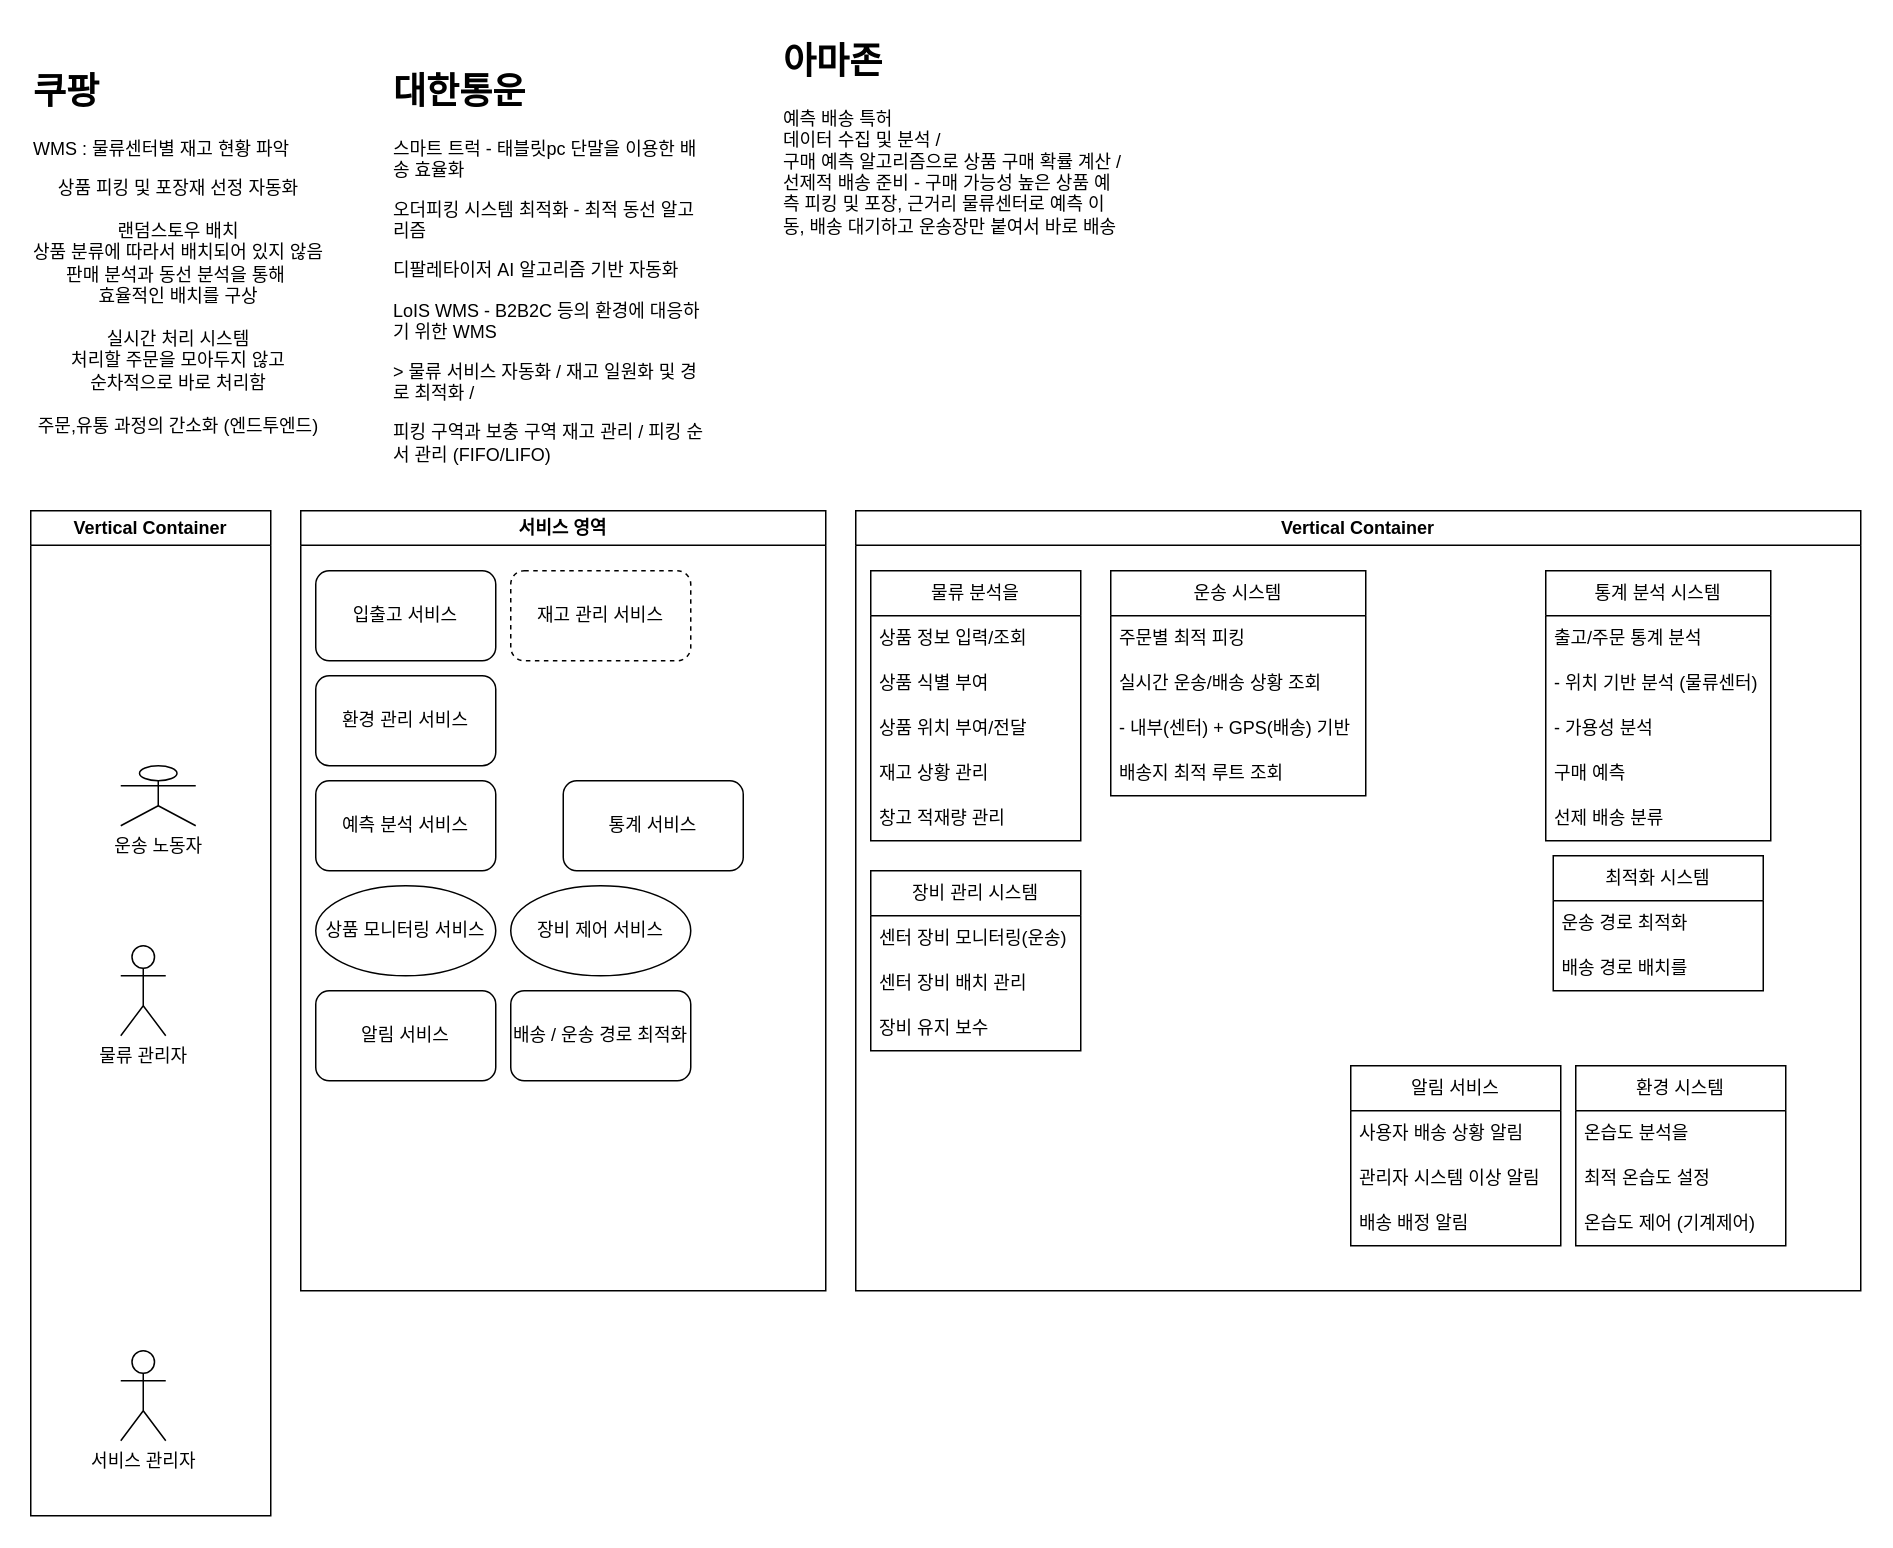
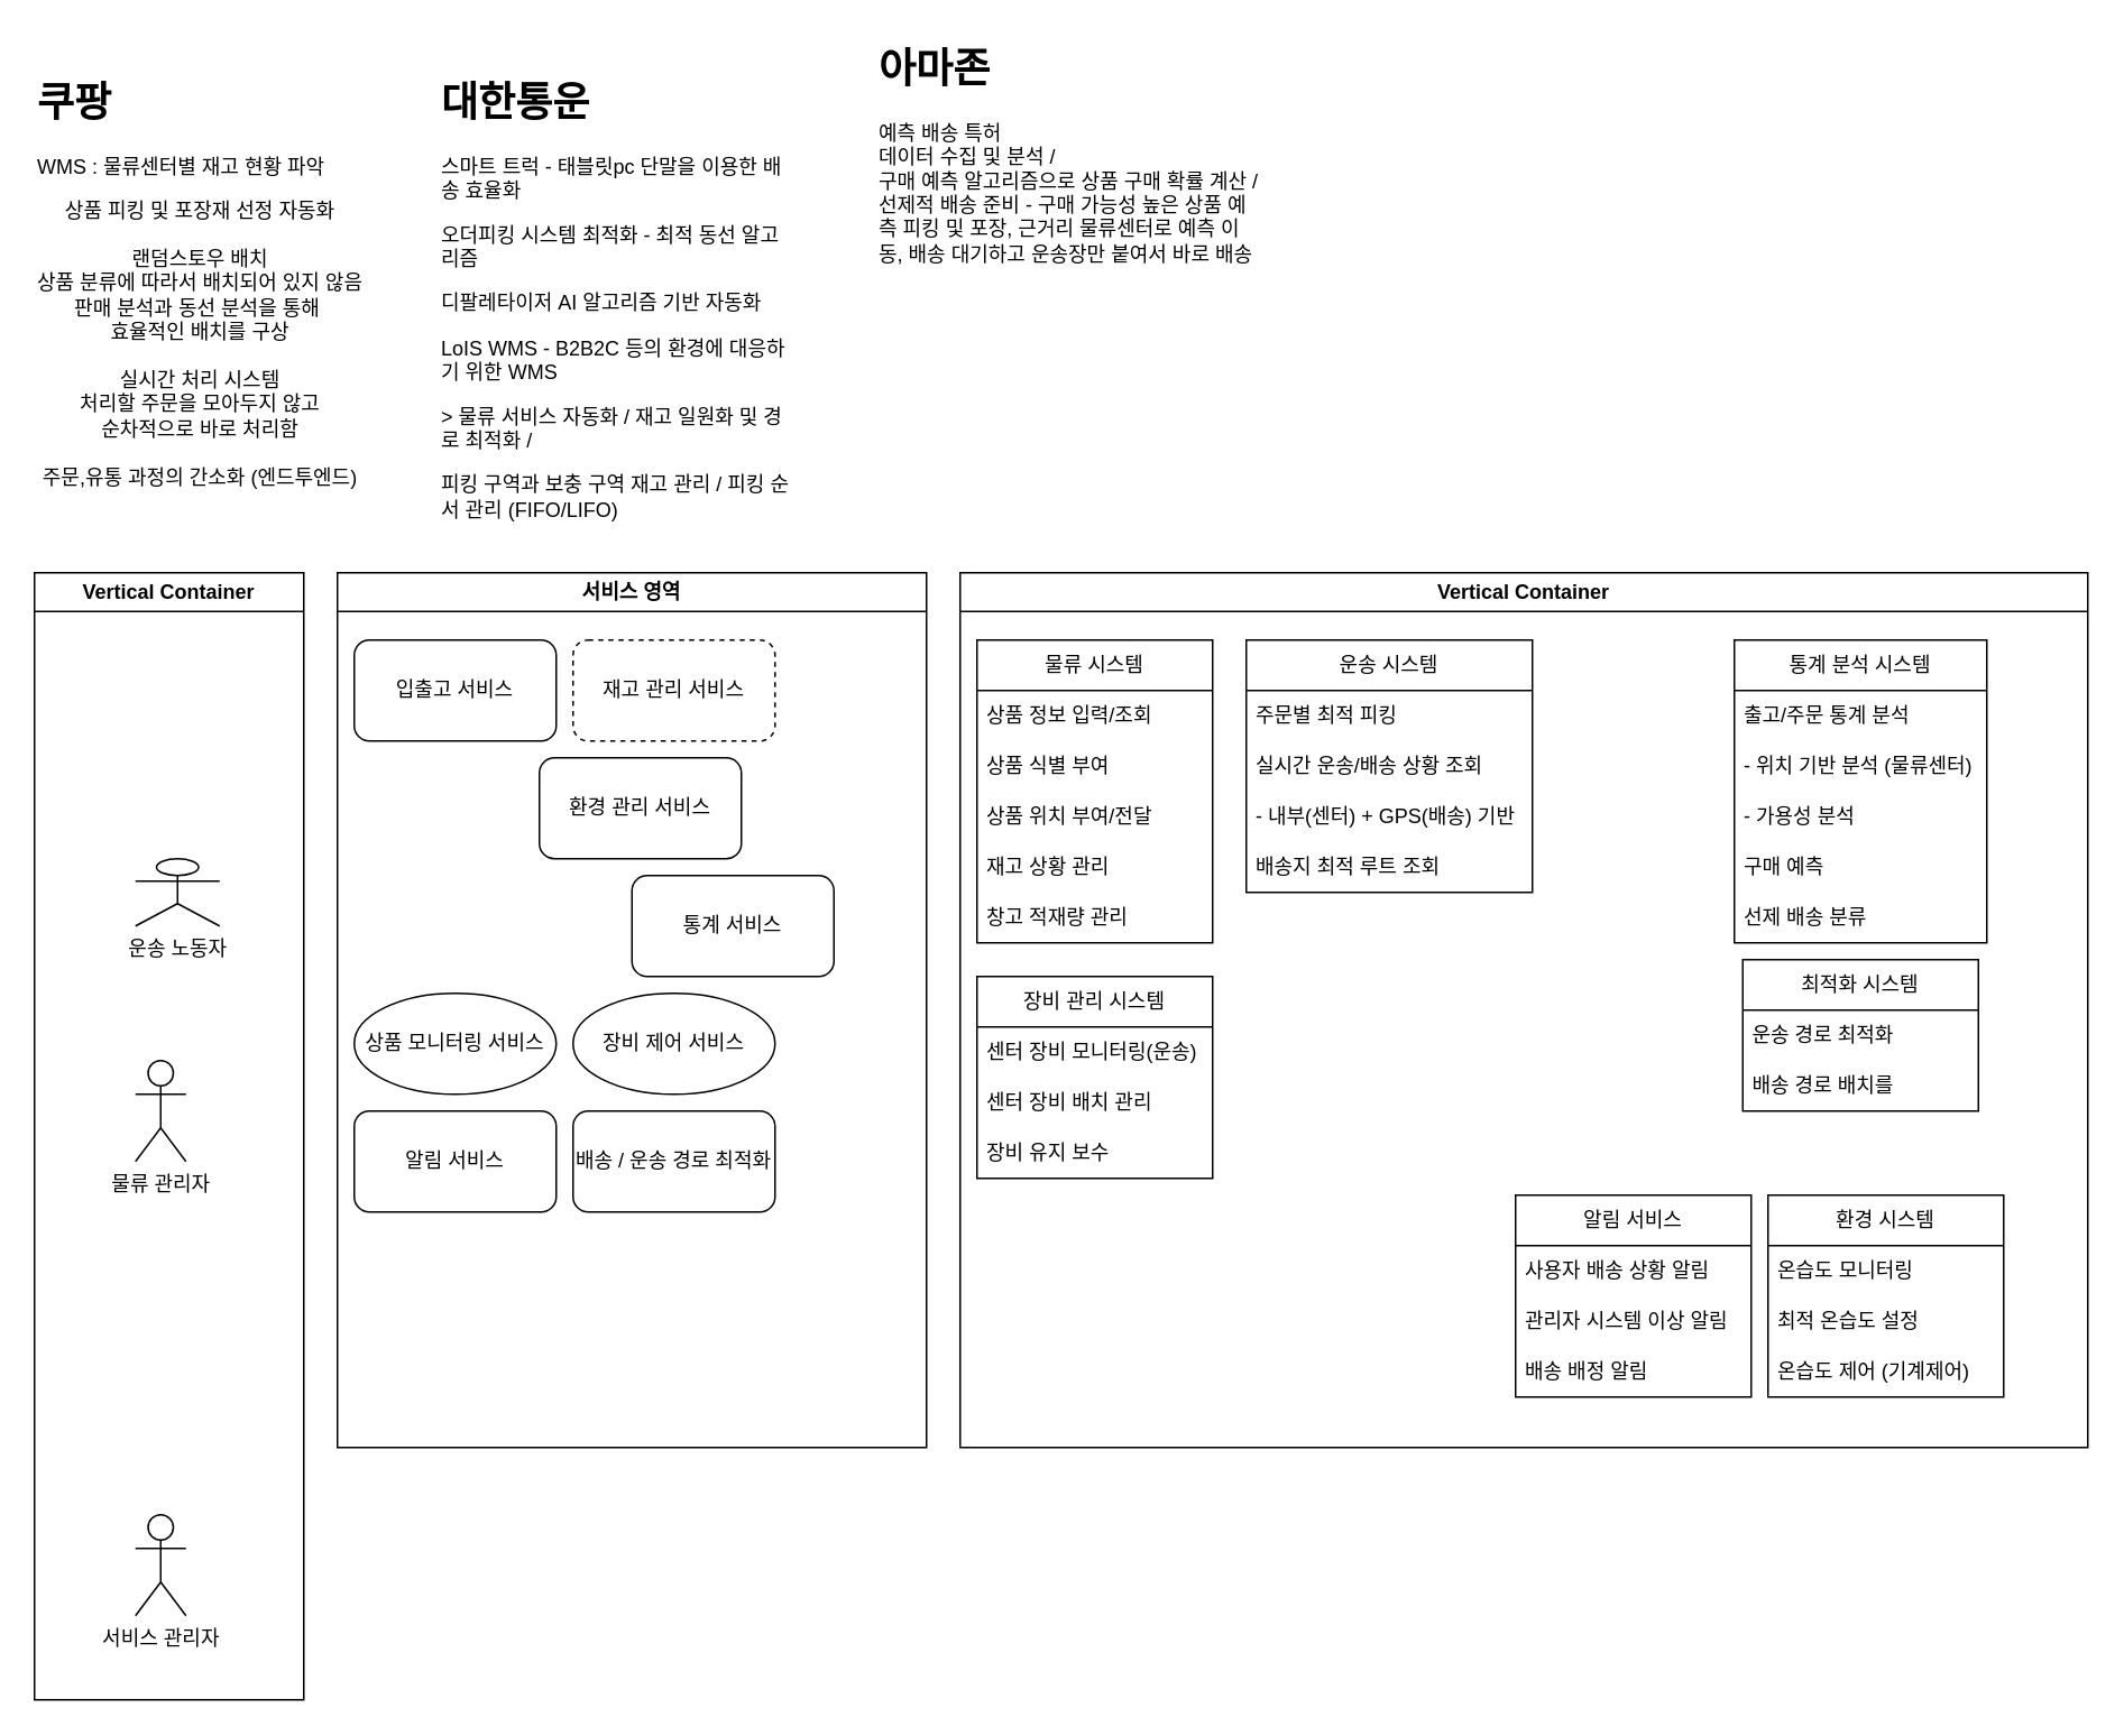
- <mxCell id="20" value="물류 분석을" style="swimlane;fontStyle=0;childLayout=stackLayout;horizontal=1;startSize=30;horizontalStack=0;resizeParent=1;resizeParentMax=0;resizeLast=0;collapsible=1;marginBottom=0;whiteSpace=wrap;html=1;" vertex="1" parent="19"><mxGeometry x="10" y="40" width="140" height="180" as="geometry" /></mxCell>
+ <mxCell id="20" value="물류 시스템" style="swimlane;fontStyle=0;childLayout=stackLayout;horizontal=1;startSize=30;horizontalStack=0;resizeParent=1;resizeParentMax=0;resizeLast=0;collapsible=1;marginBottom=0;whiteSpace=wrap;html=1;" vertex="1" parent="19"><mxGeometry x="10" y="40" width="140" height="180" as="geometry" /></mxCell>
- <mxCell id="12" value="환경 관리 서비스" style="rounded=1;whiteSpace=wrap;html=1;" vertex="1" parent="9"><mxGeometry x="10" y="110" width="120" height="60" as="geometry" /></mxCell>
+ <mxCell id="12" value="환경 관리 서비스" style="rounded=1;whiteSpace=wrap;html=1;" vertex="1" parent="9"><mxGeometry x="120" y="110" width="120" height="60" as="geometry" /></mxCell>
- <mxCell id="13" value="예측 분석 서비스" style="rounded=1;whiteSpace=wrap;html=1;" vertex="1" parent="9"><mxGeometry x="10" y="180" width="120" height="60" as="geometry" /></mxCell>
- <mxCell id="38" value="온습도 분석을" style="text;strokeColor=none;fillColor=none;align=left;verticalAlign=middle;spacingLeft=4;spacingRight=4;overflow=hidden;points=[[0,0.5],[1,0.5]];portConstraint=eastwest;rotatable=0;whiteSpace=wrap;html=1;" vertex="1" parent="37"><mxGeometry y="30" width="140" height="30" as="geometry" /></mxCell>
+ <mxCell id="38" value="온습도 모니터링" style="text;strokeColor=none;fillColor=none;align=left;verticalAlign=middle;spacingLeft=4;spacingRight=4;overflow=hidden;points=[[0,0.5],[1,0.5]];portConstraint=eastwest;rotatable=0;whiteSpace=wrap;html=1;" vertex="1" parent="37"><mxGeometry y="30" width="140" height="30" as="geometry" /></mxCell>
